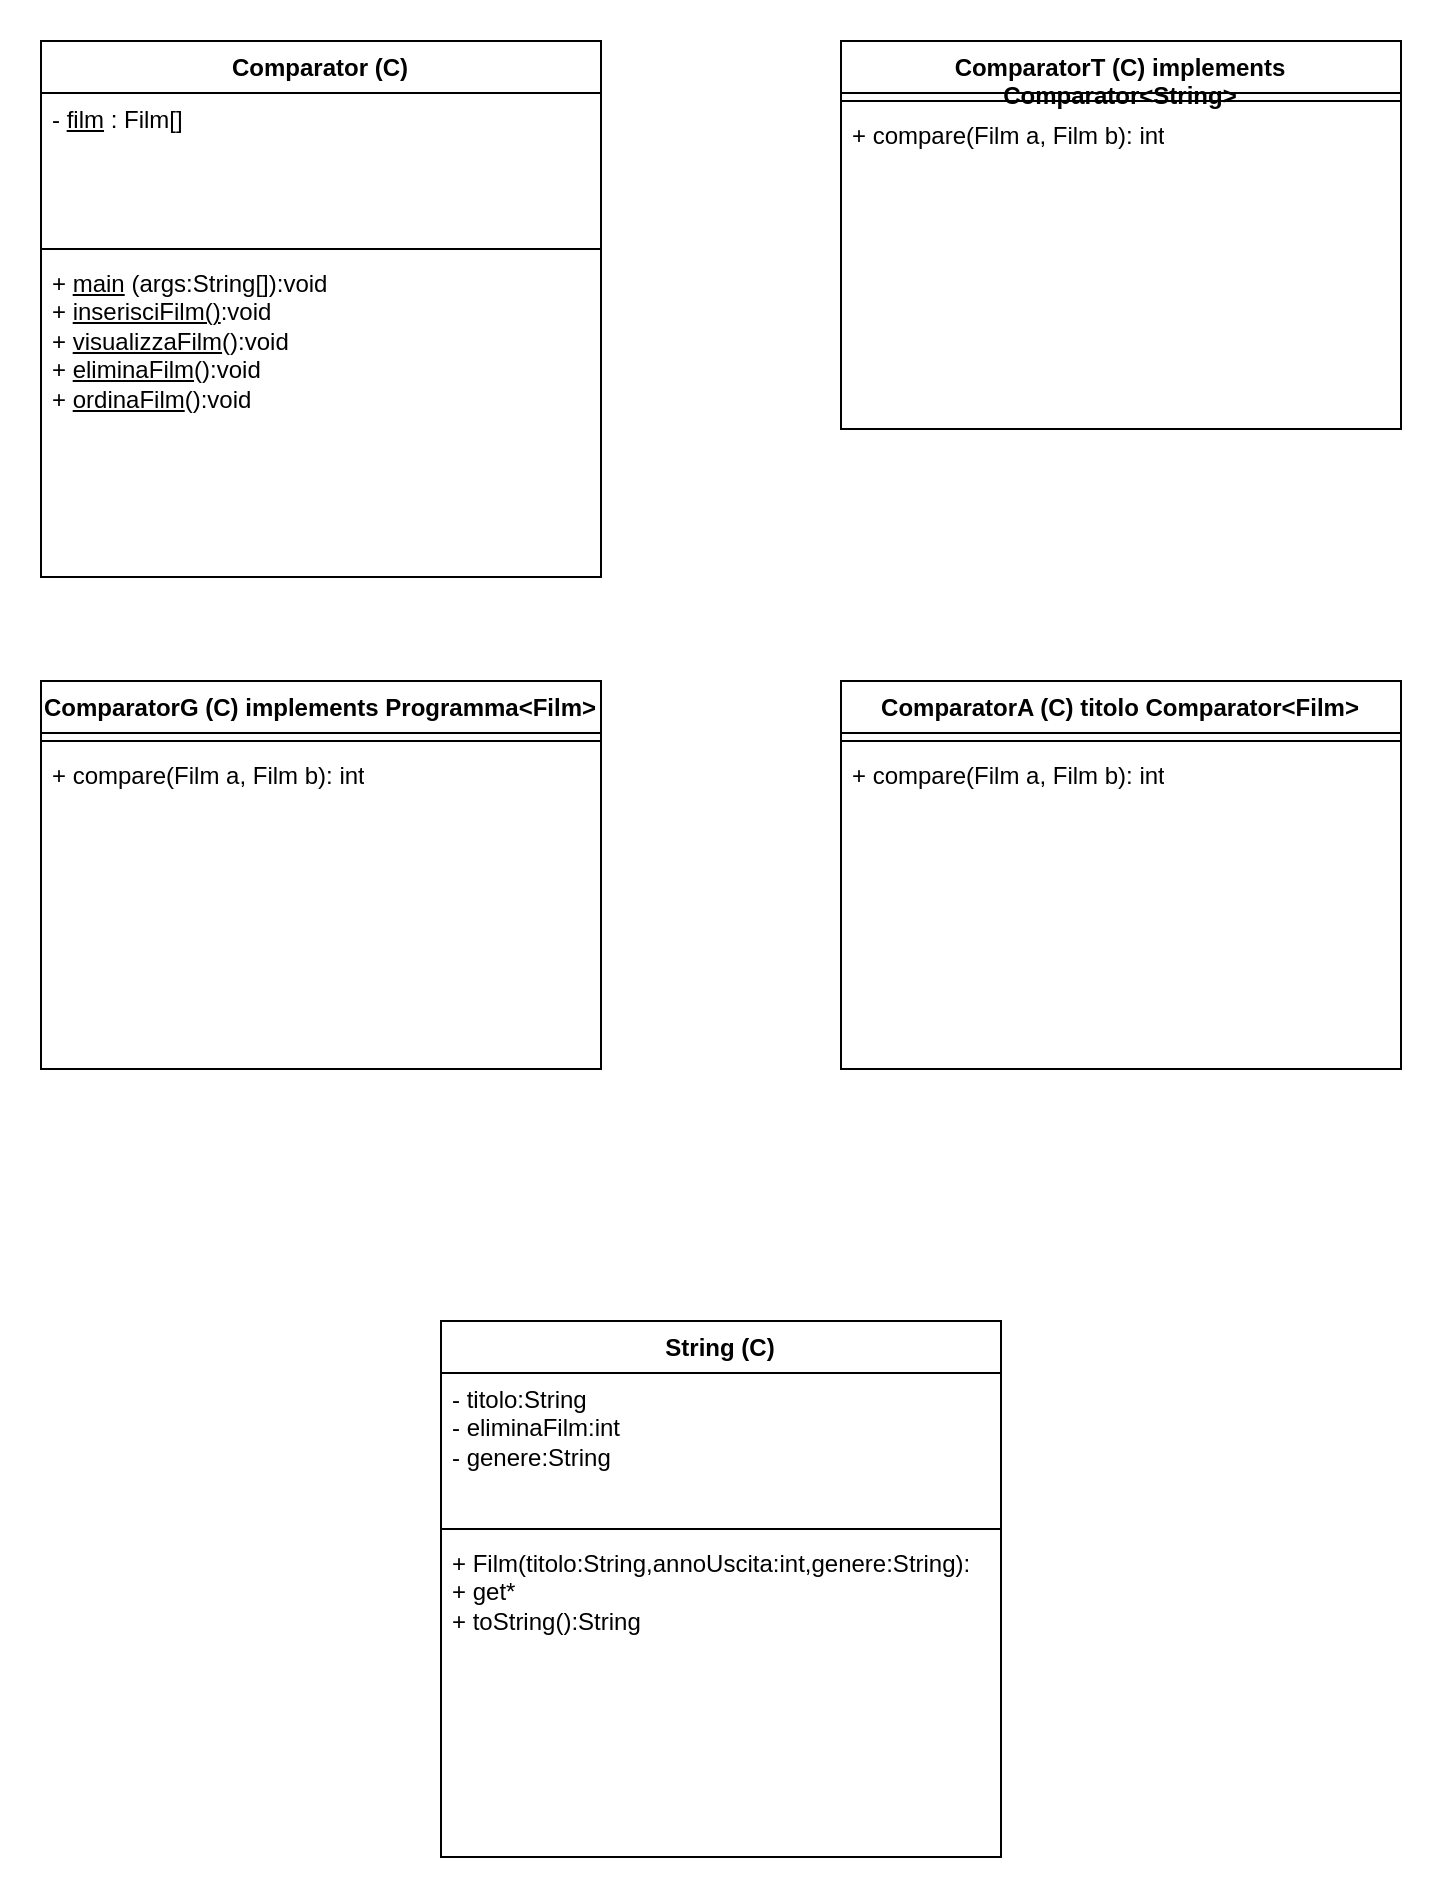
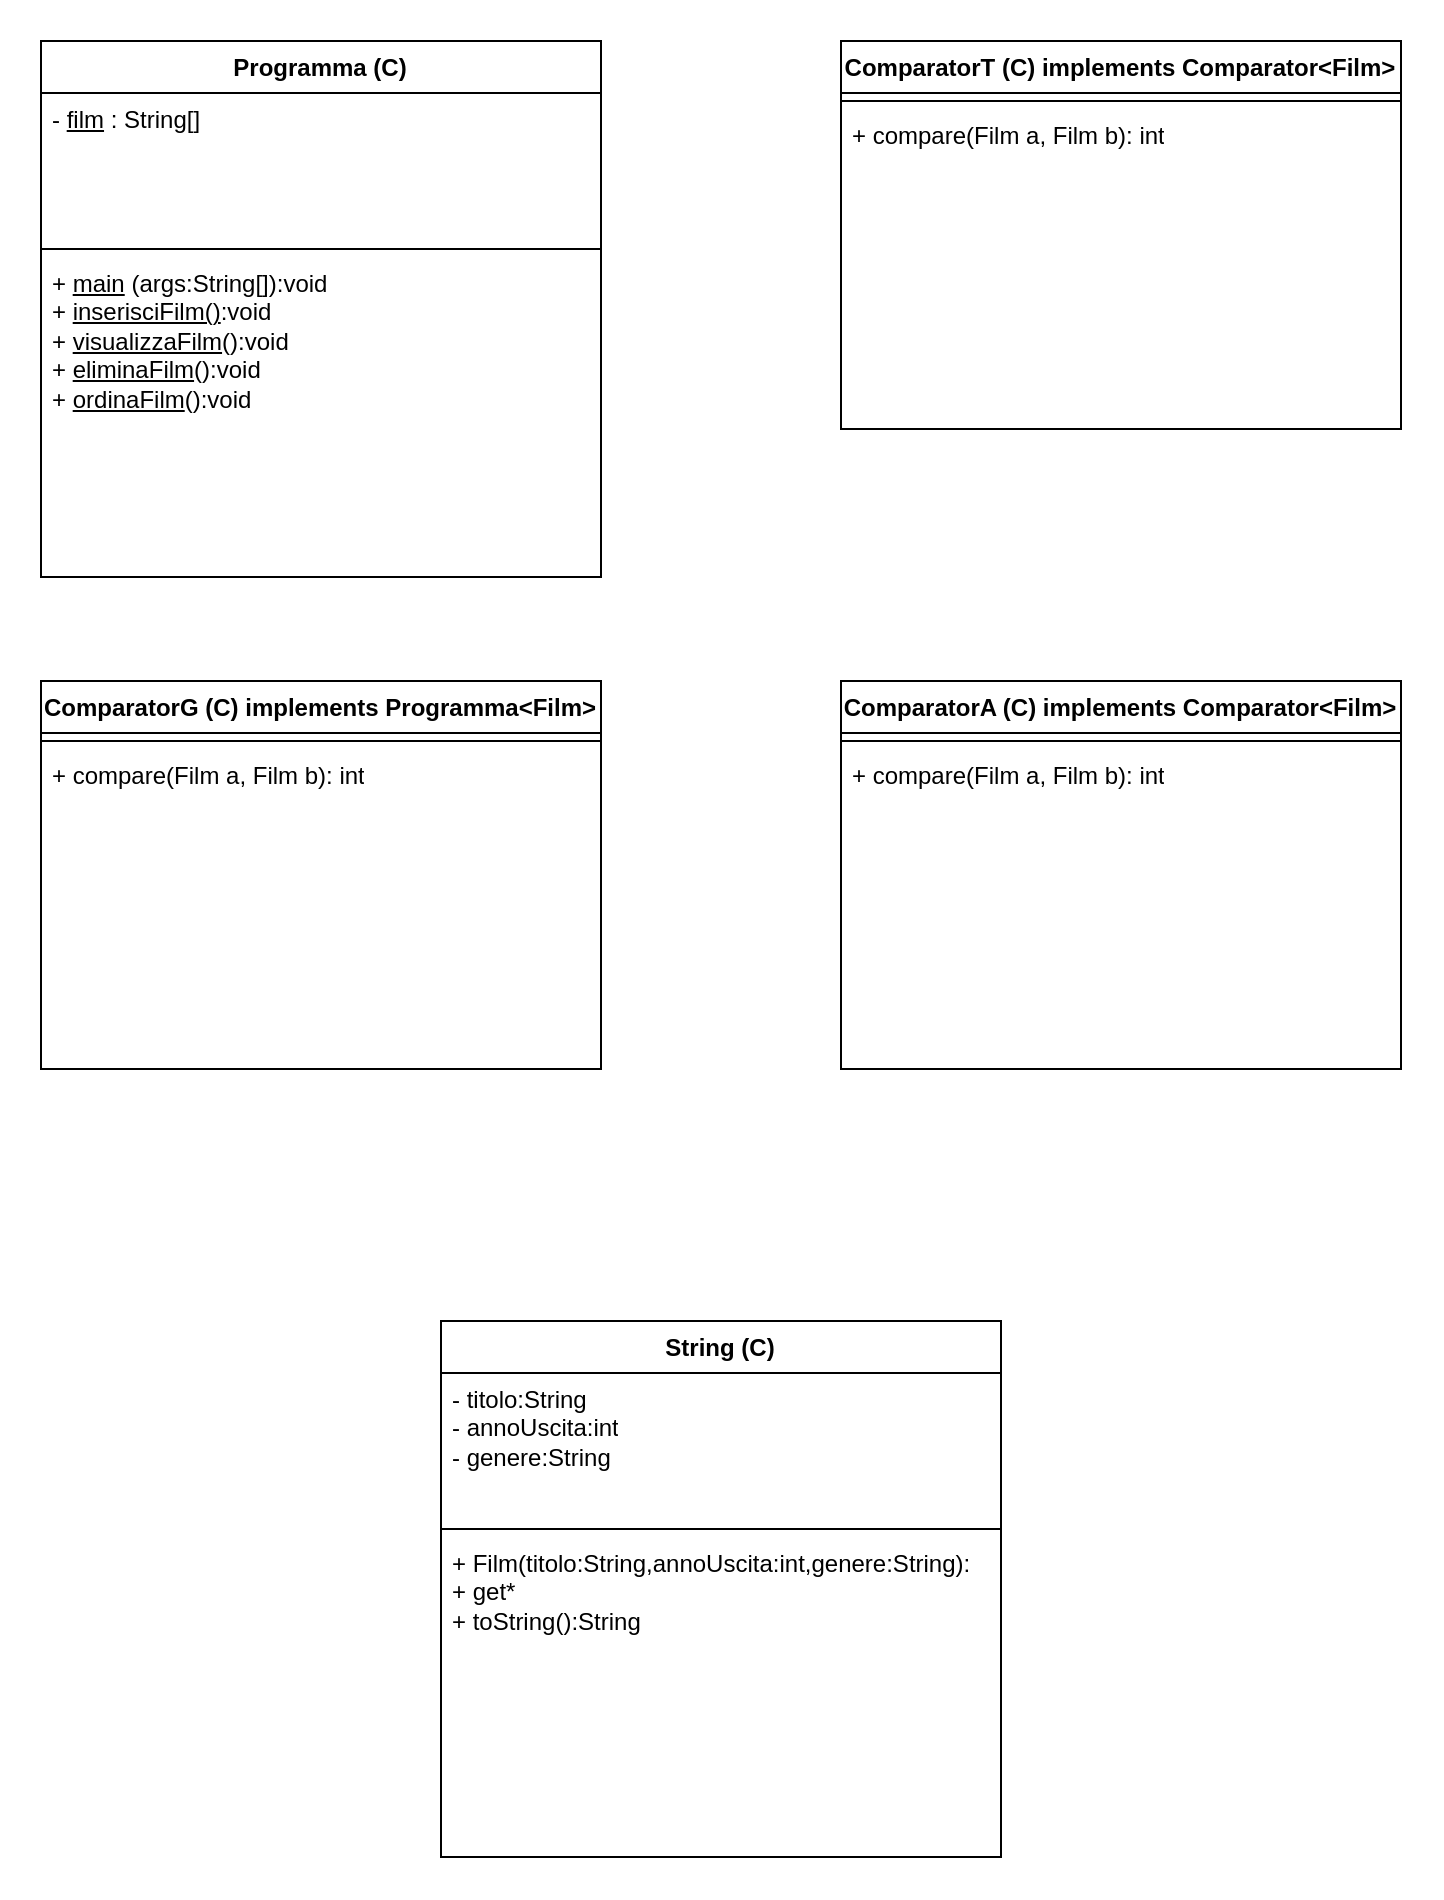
- <mxCell id="2" value="Comparator (C)" style="swimlane;fontStyle=1;align=center;verticalAlign=top;childLayout=stackLayout;horizontal=1;startSize=26;horizontalStack=0;resizeParent=1;resizeParentMax=0;resizeLast=0;collapsible=1;marginBottom=0;whiteSpace=wrap;html=1;" vertex="1" parent="1"><mxGeometry x="20" y="20" width="280" height="268" as="geometry" /></mxCell>
+ <mxCell id="2" value="Programma (C)" style="swimlane;fontStyle=1;align=center;verticalAlign=top;childLayout=stackLayout;horizontal=1;startSize=26;horizontalStack=0;resizeParent=1;resizeParentMax=0;resizeLast=0;collapsible=1;marginBottom=0;whiteSpace=wrap;html=1;" vertex="1" parent="1"><mxGeometry x="20" y="20" width="280" height="268" as="geometry" /></mxCell>
- <mxCell id="12" value="ComparatorT (C) implements Comparator&amp;lt;String&amp;gt;" style="swimlane;fontStyle=1;align=center;verticalAlign=top;childLayout=stackLayout;horizontal=1;startSize=26;horizontalStack=0;resizeParent=1;resizeParentMax=0;resizeLast=0;collapsible=1;marginBottom=0;whiteSpace=wrap;html=1;" vertex="1" parent="1"><mxGeometry x="420" y="20" width="280" height="194" as="geometry" /></mxCell>
+ <mxCell id="12" value="ComparatorT (C) implements Comparator&amp;lt;Film&amp;gt;" style="swimlane;fontStyle=1;align=center;verticalAlign=top;childLayout=stackLayout;horizontal=1;startSize=26;horizontalStack=0;resizeParent=1;resizeParentMax=0;resizeLast=0;collapsible=1;marginBottom=0;whiteSpace=wrap;html=1;" vertex="1" parent="1"><mxGeometry x="420" y="20" width="280" height="194" as="geometry" /></mxCell>
- <mxCell id="3" value="&lt;div&gt;- &lt;u&gt;film&lt;/u&gt; : Film[]&lt;/div&gt;&lt;div&gt;&lt;br&gt;&lt;/div&gt;" style="text;strokeColor=none;fillColor=none;align=left;verticalAlign=top;spacingLeft=4;spacingRight=4;overflow=hidden;rotatable=0;points=[[0,0.5],[1,0.5]];portConstraint=eastwest;whiteSpace=wrap;html=1;" vertex="1" parent="2"><mxGeometry y="26" width="280" height="74" as="geometry" /></mxCell>
+ <mxCell id="3" value="&lt;div&gt;- &lt;u&gt;film&lt;/u&gt; : String[]&lt;/div&gt;&lt;div&gt;&lt;br&gt;&lt;/div&gt;" style="text;strokeColor=none;fillColor=none;align=left;verticalAlign=top;spacingLeft=4;spacingRight=4;overflow=hidden;rotatable=0;points=[[0,0.5],[1,0.5]];portConstraint=eastwest;whiteSpace=wrap;html=1;" vertex="1" parent="2"><mxGeometry y="26" width="280" height="74" as="geometry" /></mxCell>
- <mxCell id="6" value="ComparatorA (C) titolo Comparator&amp;lt;Film&amp;gt;" style="swimlane;fontStyle=1;align=center;verticalAlign=top;childLayout=stackLayout;horizontal=1;startSize=26;horizontalStack=0;resizeParent=1;resizeParentMax=0;resizeLast=0;collapsible=1;marginBottom=0;whiteSpace=wrap;html=1;" vertex="1" parent="1"><mxGeometry x="420" y="340" width="280" height="194" as="geometry" /></mxCell>
+ <mxCell id="6" value="ComparatorA (C) implements Comparator&amp;lt;Film&amp;gt;" style="swimlane;fontStyle=1;align=center;verticalAlign=top;childLayout=stackLayout;horizontal=1;startSize=26;horizontalStack=0;resizeParent=1;resizeParentMax=0;resizeLast=0;collapsible=1;marginBottom=0;whiteSpace=wrap;html=1;" vertex="1" parent="1"><mxGeometry x="420" y="340" width="280" height="194" as="geometry" /></mxCell>
- <mxCell id="16" value="&lt;div&gt;- titolo:String&lt;/div&gt;&lt;div&gt;- eliminaFilm:int&lt;/div&gt;&lt;div&gt;- genere:String&lt;br&gt;&lt;/div&gt;" style="text;strokeColor=none;fillColor=none;align=left;verticalAlign=top;spacingLeft=4;spacingRight=4;overflow=hidden;rotatable=0;points=[[0,0.5],[1,0.5]];portConstraint=eastwest;whiteSpace=wrap;html=1;" vertex="1" parent="15"><mxGeometry y="26" width="280" height="74" as="geometry" /></mxCell>
+ <mxCell id="16" value="&lt;div&gt;- titolo:String&lt;/div&gt;&lt;div&gt;- annoUscita:int&lt;/div&gt;&lt;div&gt;- genere:String&lt;br&gt;&lt;/div&gt;" style="text;strokeColor=none;fillColor=none;align=left;verticalAlign=top;spacingLeft=4;spacingRight=4;overflow=hidden;rotatable=0;points=[[0,0.5],[1,0.5]];portConstraint=eastwest;whiteSpace=wrap;html=1;" vertex="1" parent="15"><mxGeometry y="26" width="280" height="74" as="geometry" /></mxCell>
